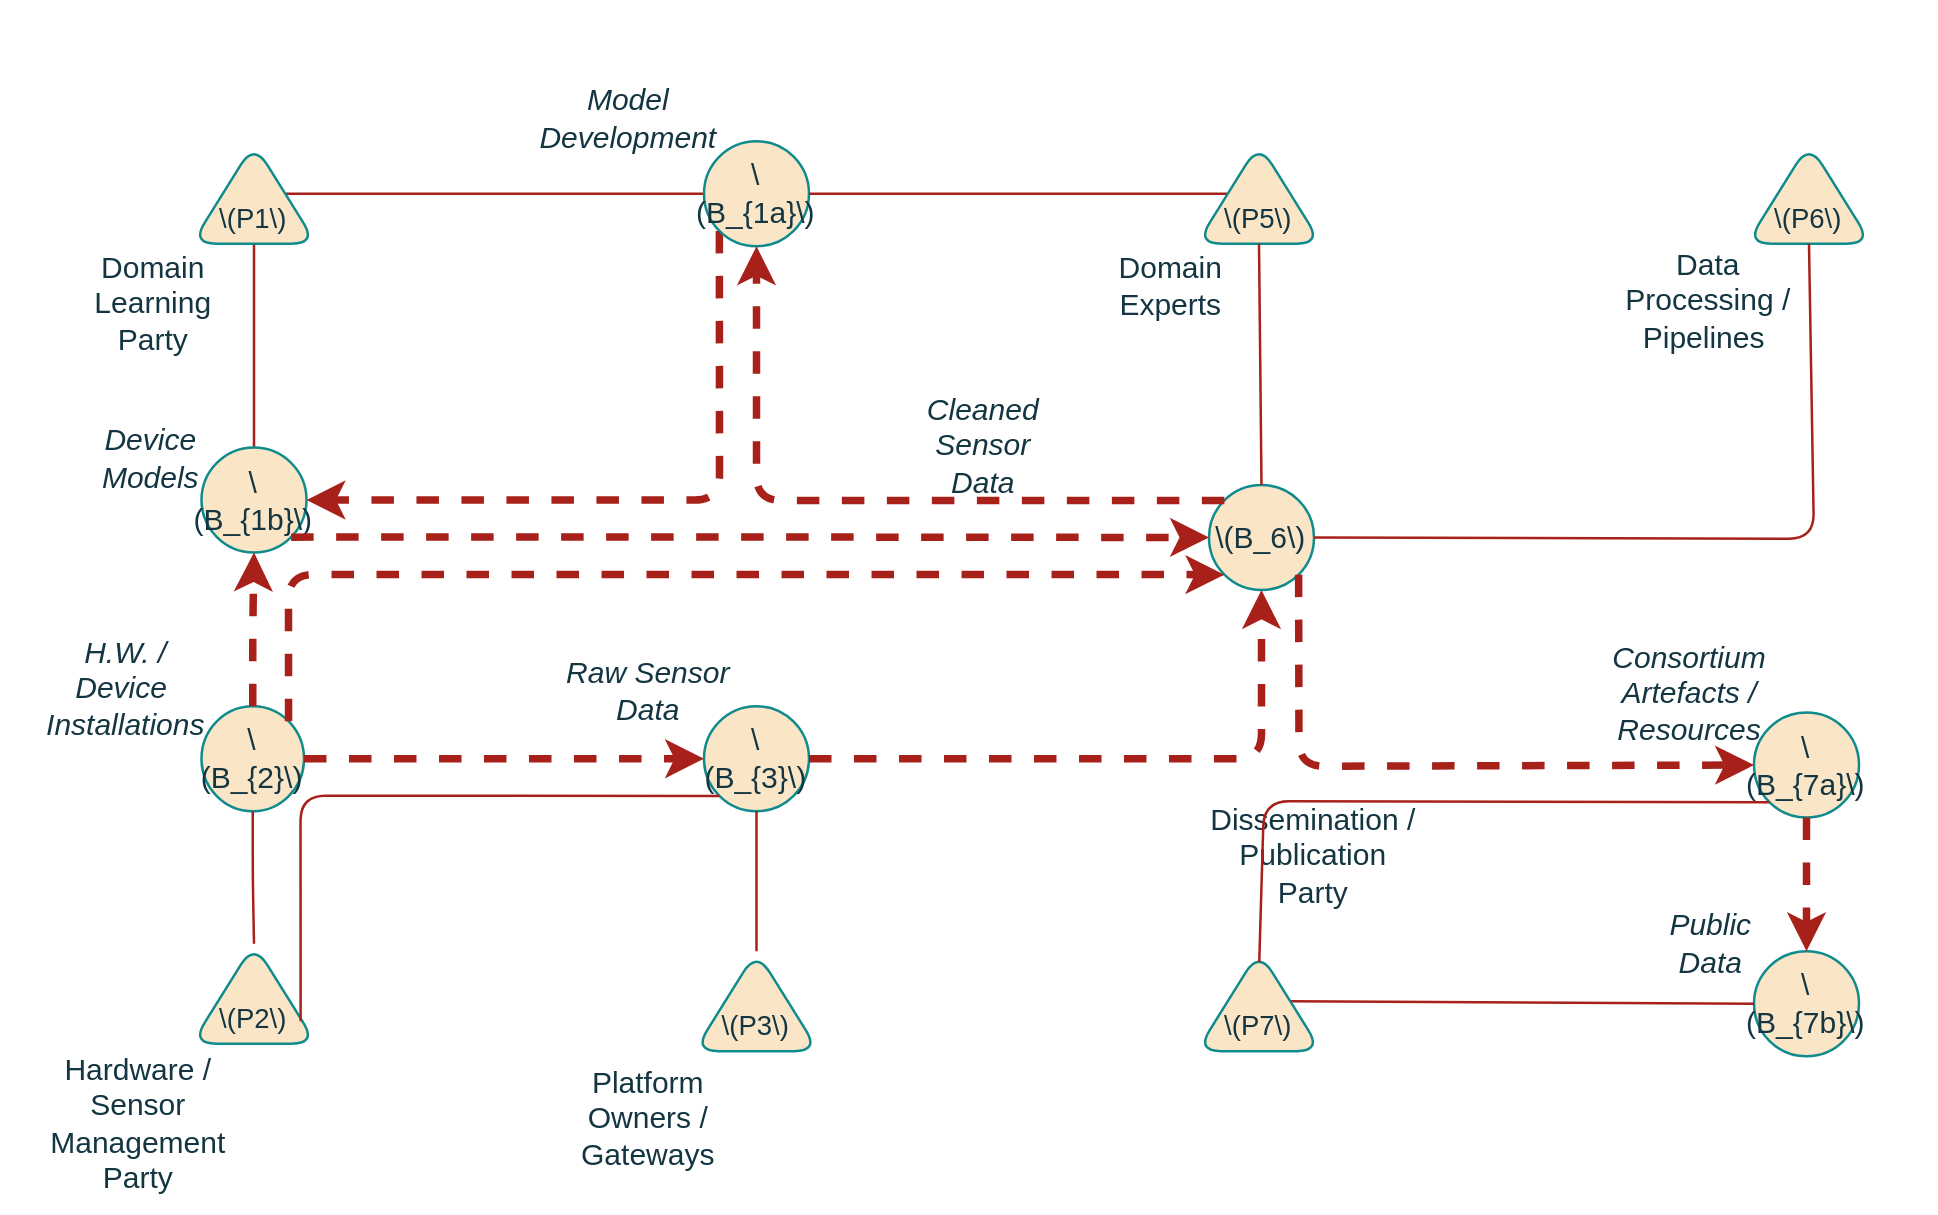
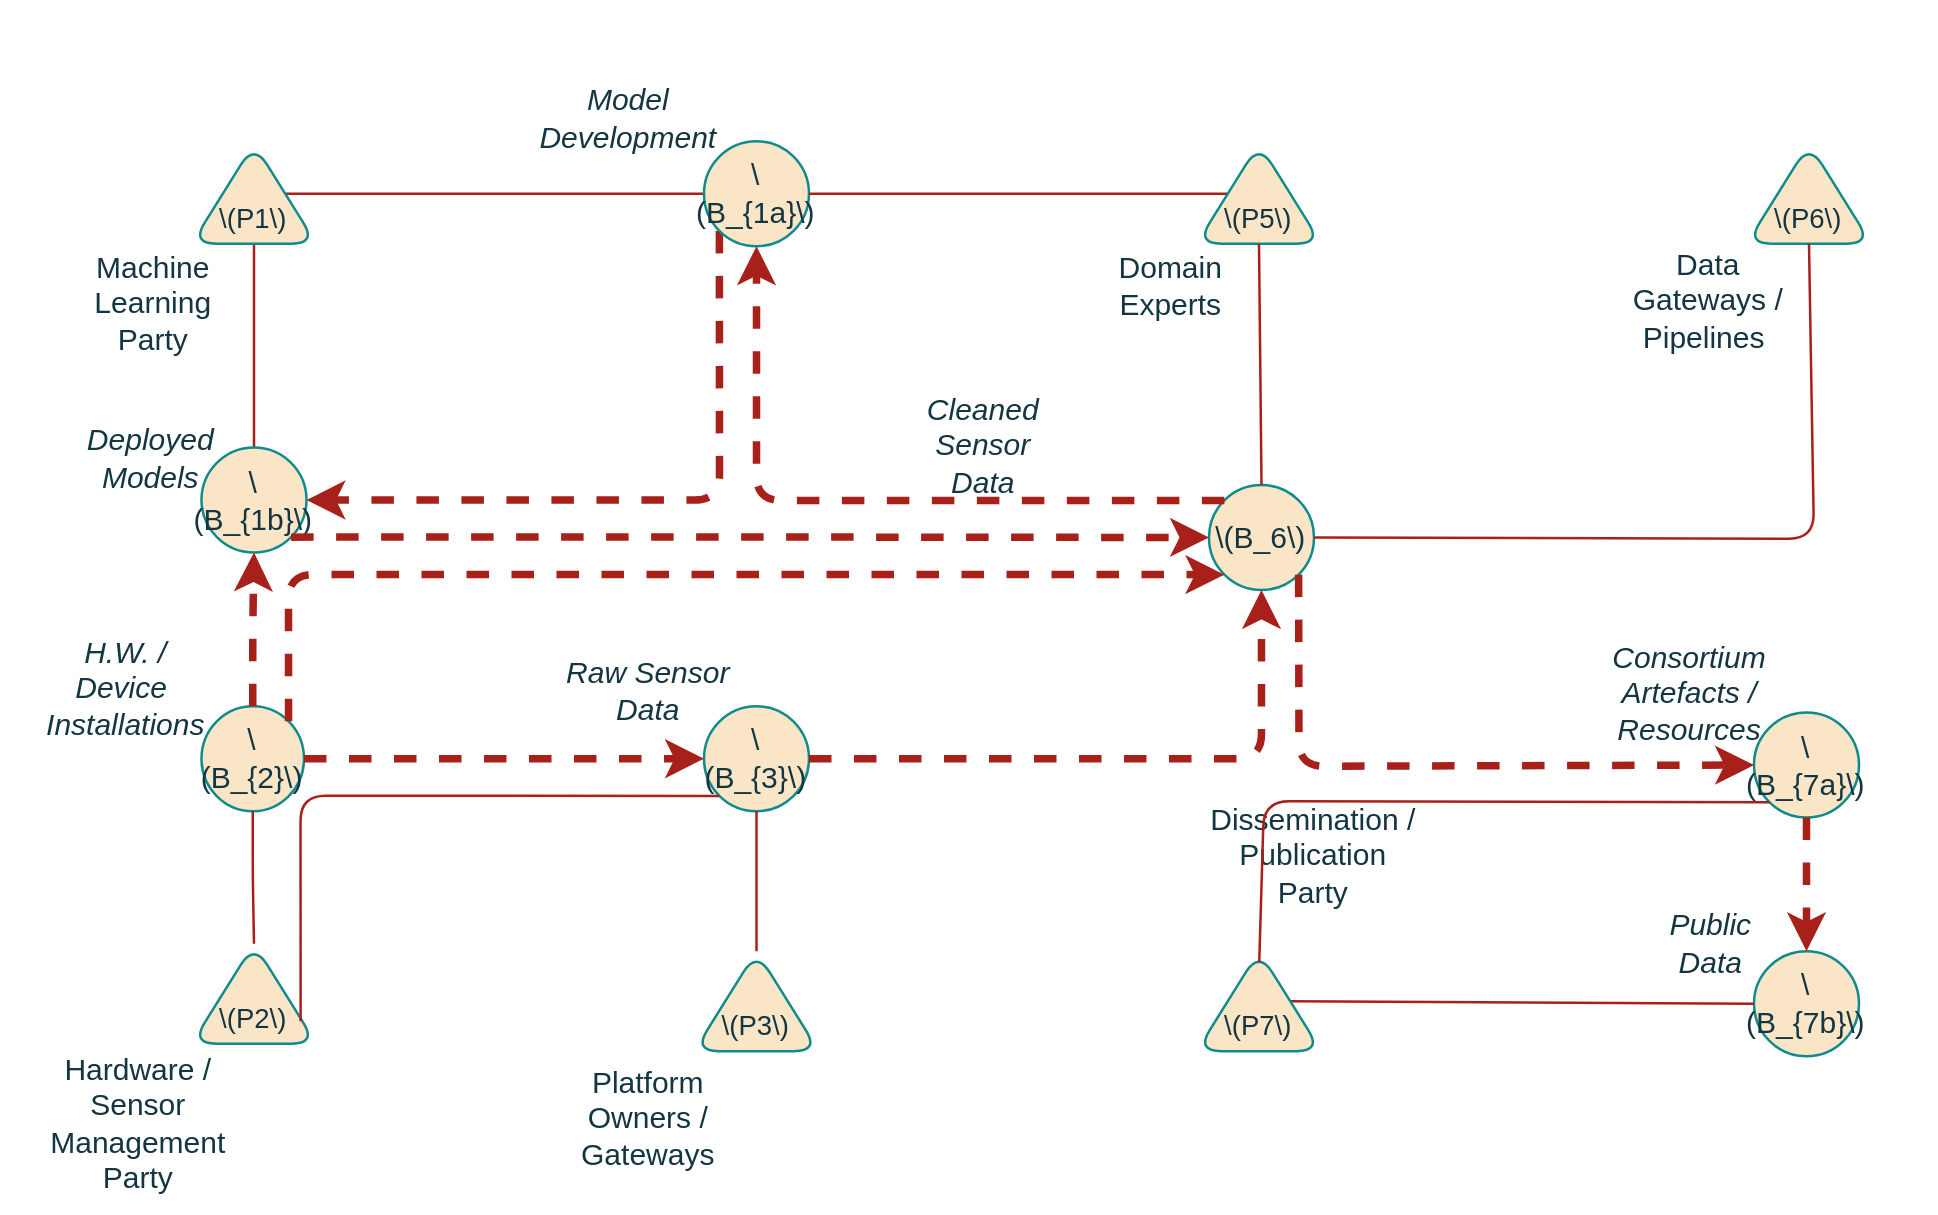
- <mxCell id="31" value="Data Processing / Pipelines&amp;nbsp;" style="text;html=1;strokeColor=none;fillColor=none;align=center;verticalAlign=middle;whiteSpace=wrap;rounded=1;fontColor=#143642;" parent="1" vertex="1"><mxGeometry x="648" y="105" width="70" height="30" as="geometry" /></mxCell>
+ <mxCell id="31" value="Data Gateways / Pipelines&amp;nbsp;" style="text;html=1;strokeColor=none;fillColor=none;align=center;verticalAlign=middle;whiteSpace=wrap;rounded=1;fontColor=#143642;" parent="1" vertex="1"><mxGeometry x="648" y="105" width="70" height="30" as="geometry" /></mxCell>
- <mxCell id="15" value="Domain Learning Party" style="text;html=1;strokeColor=none;fillColor=none;align=center;verticalAlign=middle;whiteSpace=wrap;rounded=1;fontColor=#143642;" parent="1" vertex="1"><mxGeometry x="31" y="106" width="60" height="30" as="geometry" /></mxCell>
+ <mxCell id="15" value="Machine Learning Party" style="text;html=1;strokeColor=none;fillColor=none;align=center;verticalAlign=middle;whiteSpace=wrap;rounded=1;fontColor=#143642;" parent="1" vertex="1"><mxGeometry x="31" y="106" width="60" height="30" as="geometry" /></mxCell>
- <mxCell id="16" value="&lt;span style=&quot;color: rgb(20 , 54 , 66)&quot;&gt;Device Models&lt;/span&gt;" style="text;html=1;strokeColor=none;fillColor=none;align=center;verticalAlign=middle;whiteSpace=wrap;rounded=0;fontColor=#143642;fontStyle=2" parent="1" vertex="1"><mxGeometry x="30" y="167.5" width="60" height="30" as="geometry" /></mxCell>
+ <mxCell id="16" value="&lt;span style=&quot;color: rgb(20 , 54 , 66)&quot;&gt;Deployed Models&lt;/span&gt;" style="text;html=1;strokeColor=none;fillColor=none;align=center;verticalAlign=middle;whiteSpace=wrap;rounded=0;fontColor=#143642;fontStyle=2" parent="1" vertex="1"><mxGeometry x="30" y="167.5" width="60" height="30" as="geometry" /></mxCell>
